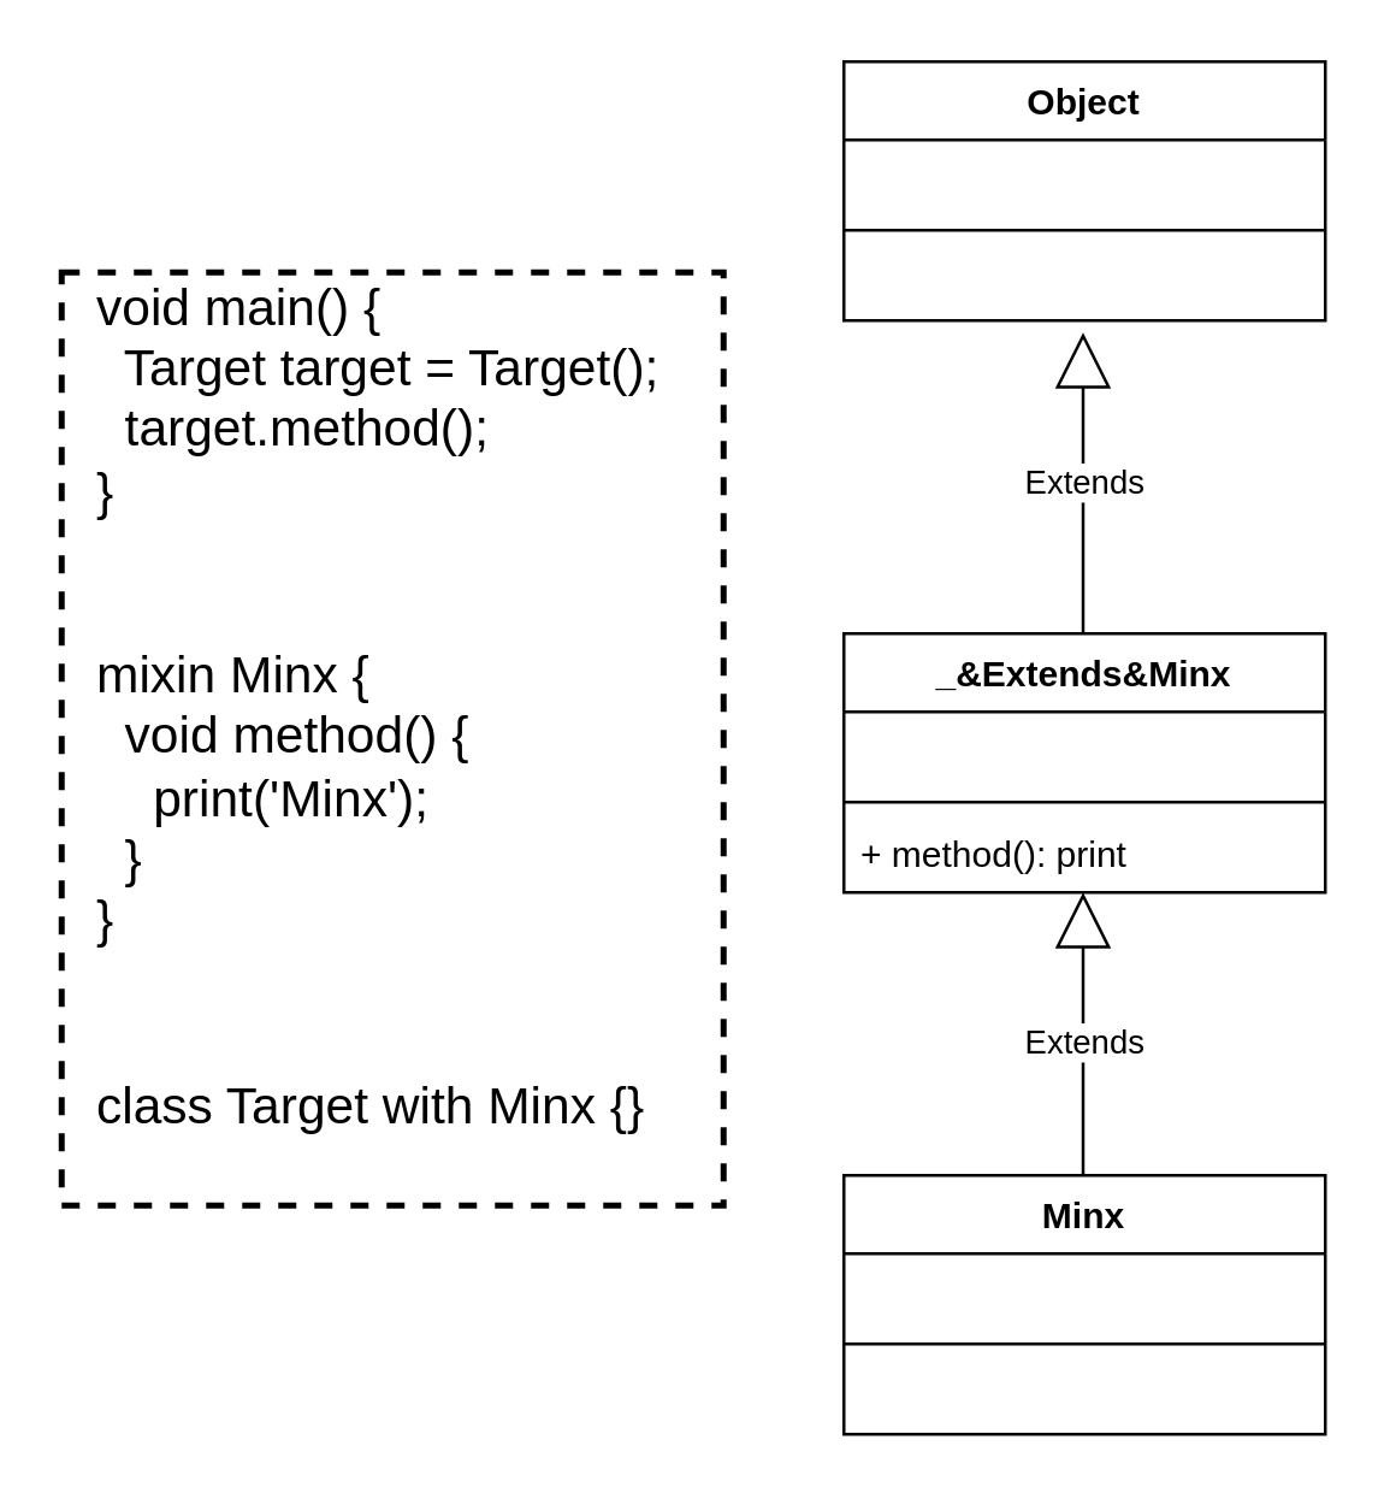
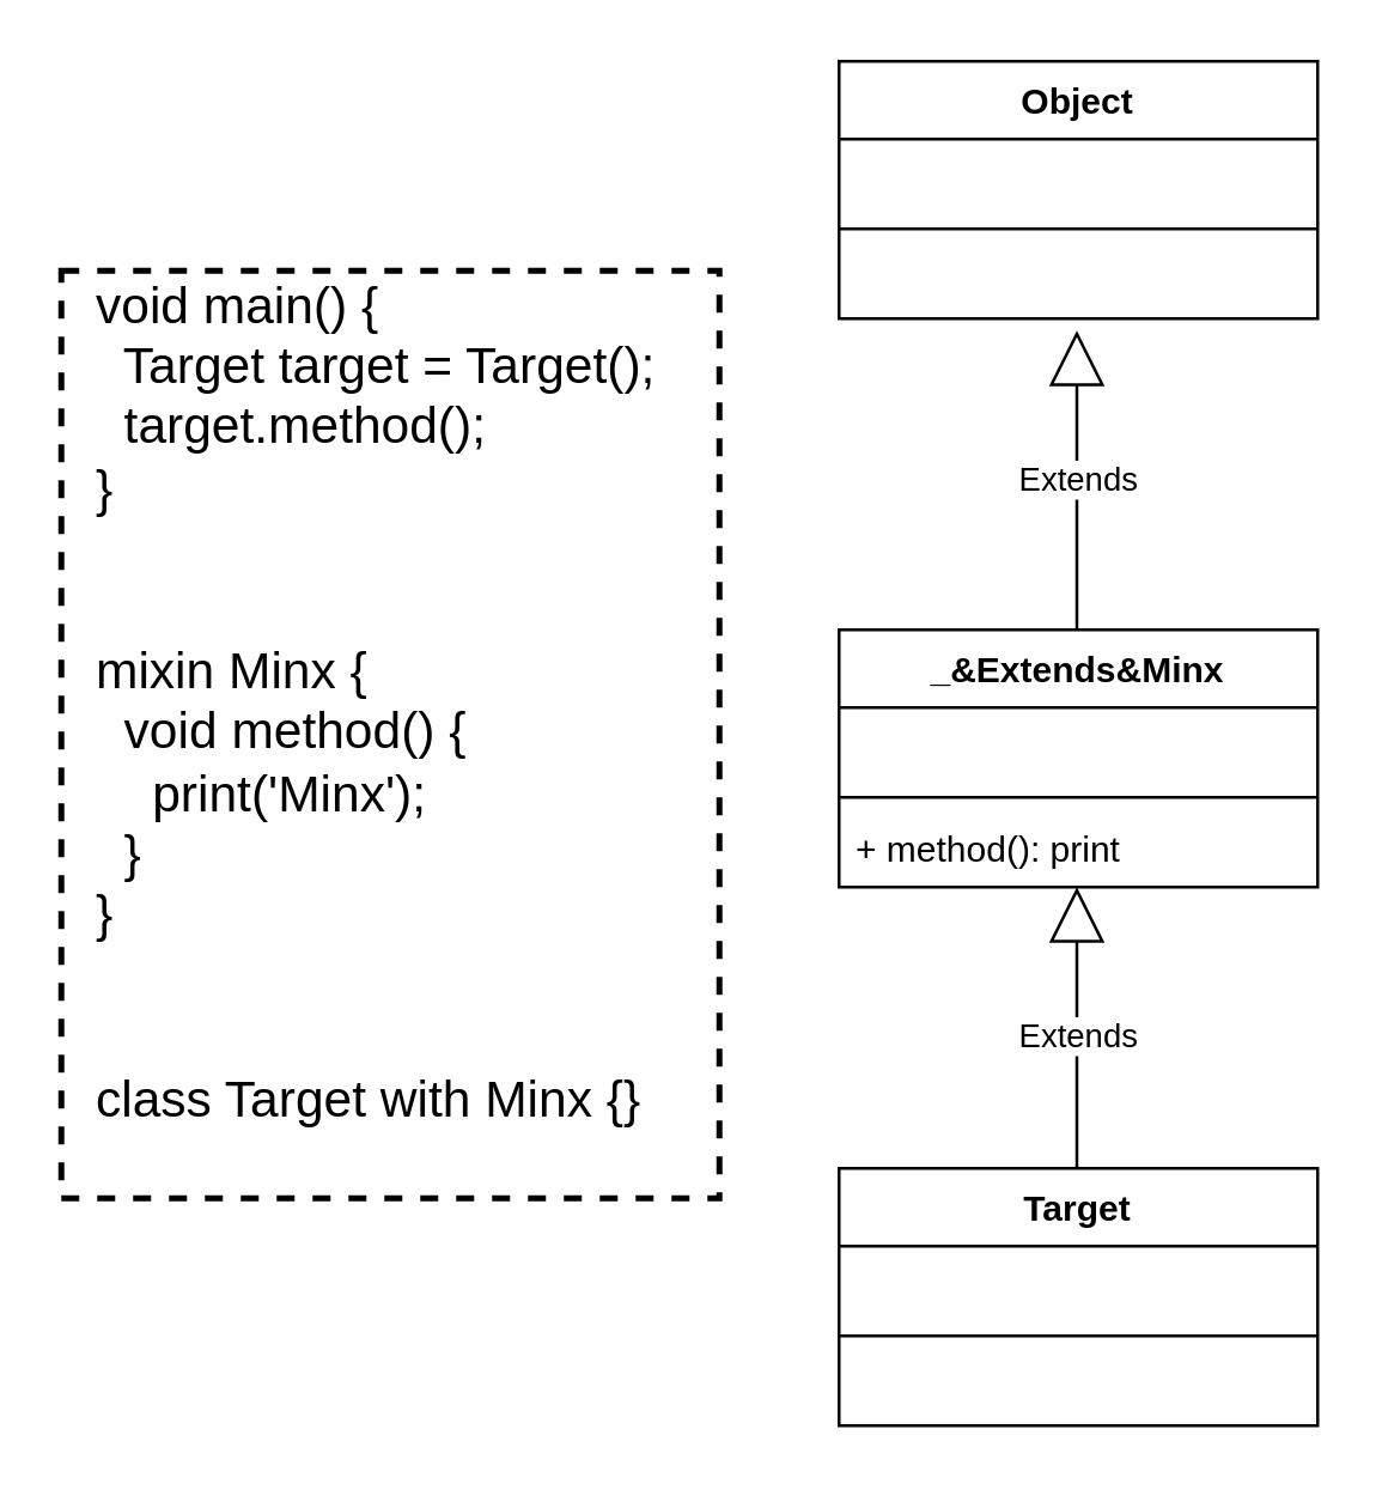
- <mxCell id="7" value="Minx" style="swimlane;fontStyle=1;align=center;verticalAlign=top;childLayout=stackLayout;horizontal=1;startSize=26;horizontalStack=0;resizeParent=1;resizeParentMax=0;resizeLast=0;collapsible=1;marginBottom=0;" parent="1" vertex="1"><mxGeometry x="280" y="390" width="160" height="86" as="geometry" /></mxCell>
+ <mxCell id="7" value="Target" style="swimlane;fontStyle=1;align=center;verticalAlign=top;childLayout=stackLayout;horizontal=1;startSize=26;horizontalStack=0;resizeParent=1;resizeParentMax=0;resizeLast=0;collapsible=1;marginBottom=0;" parent="1" vertex="1"><mxGeometry x="280" y="390" width="160" height="86" as="geometry" /></mxCell>
